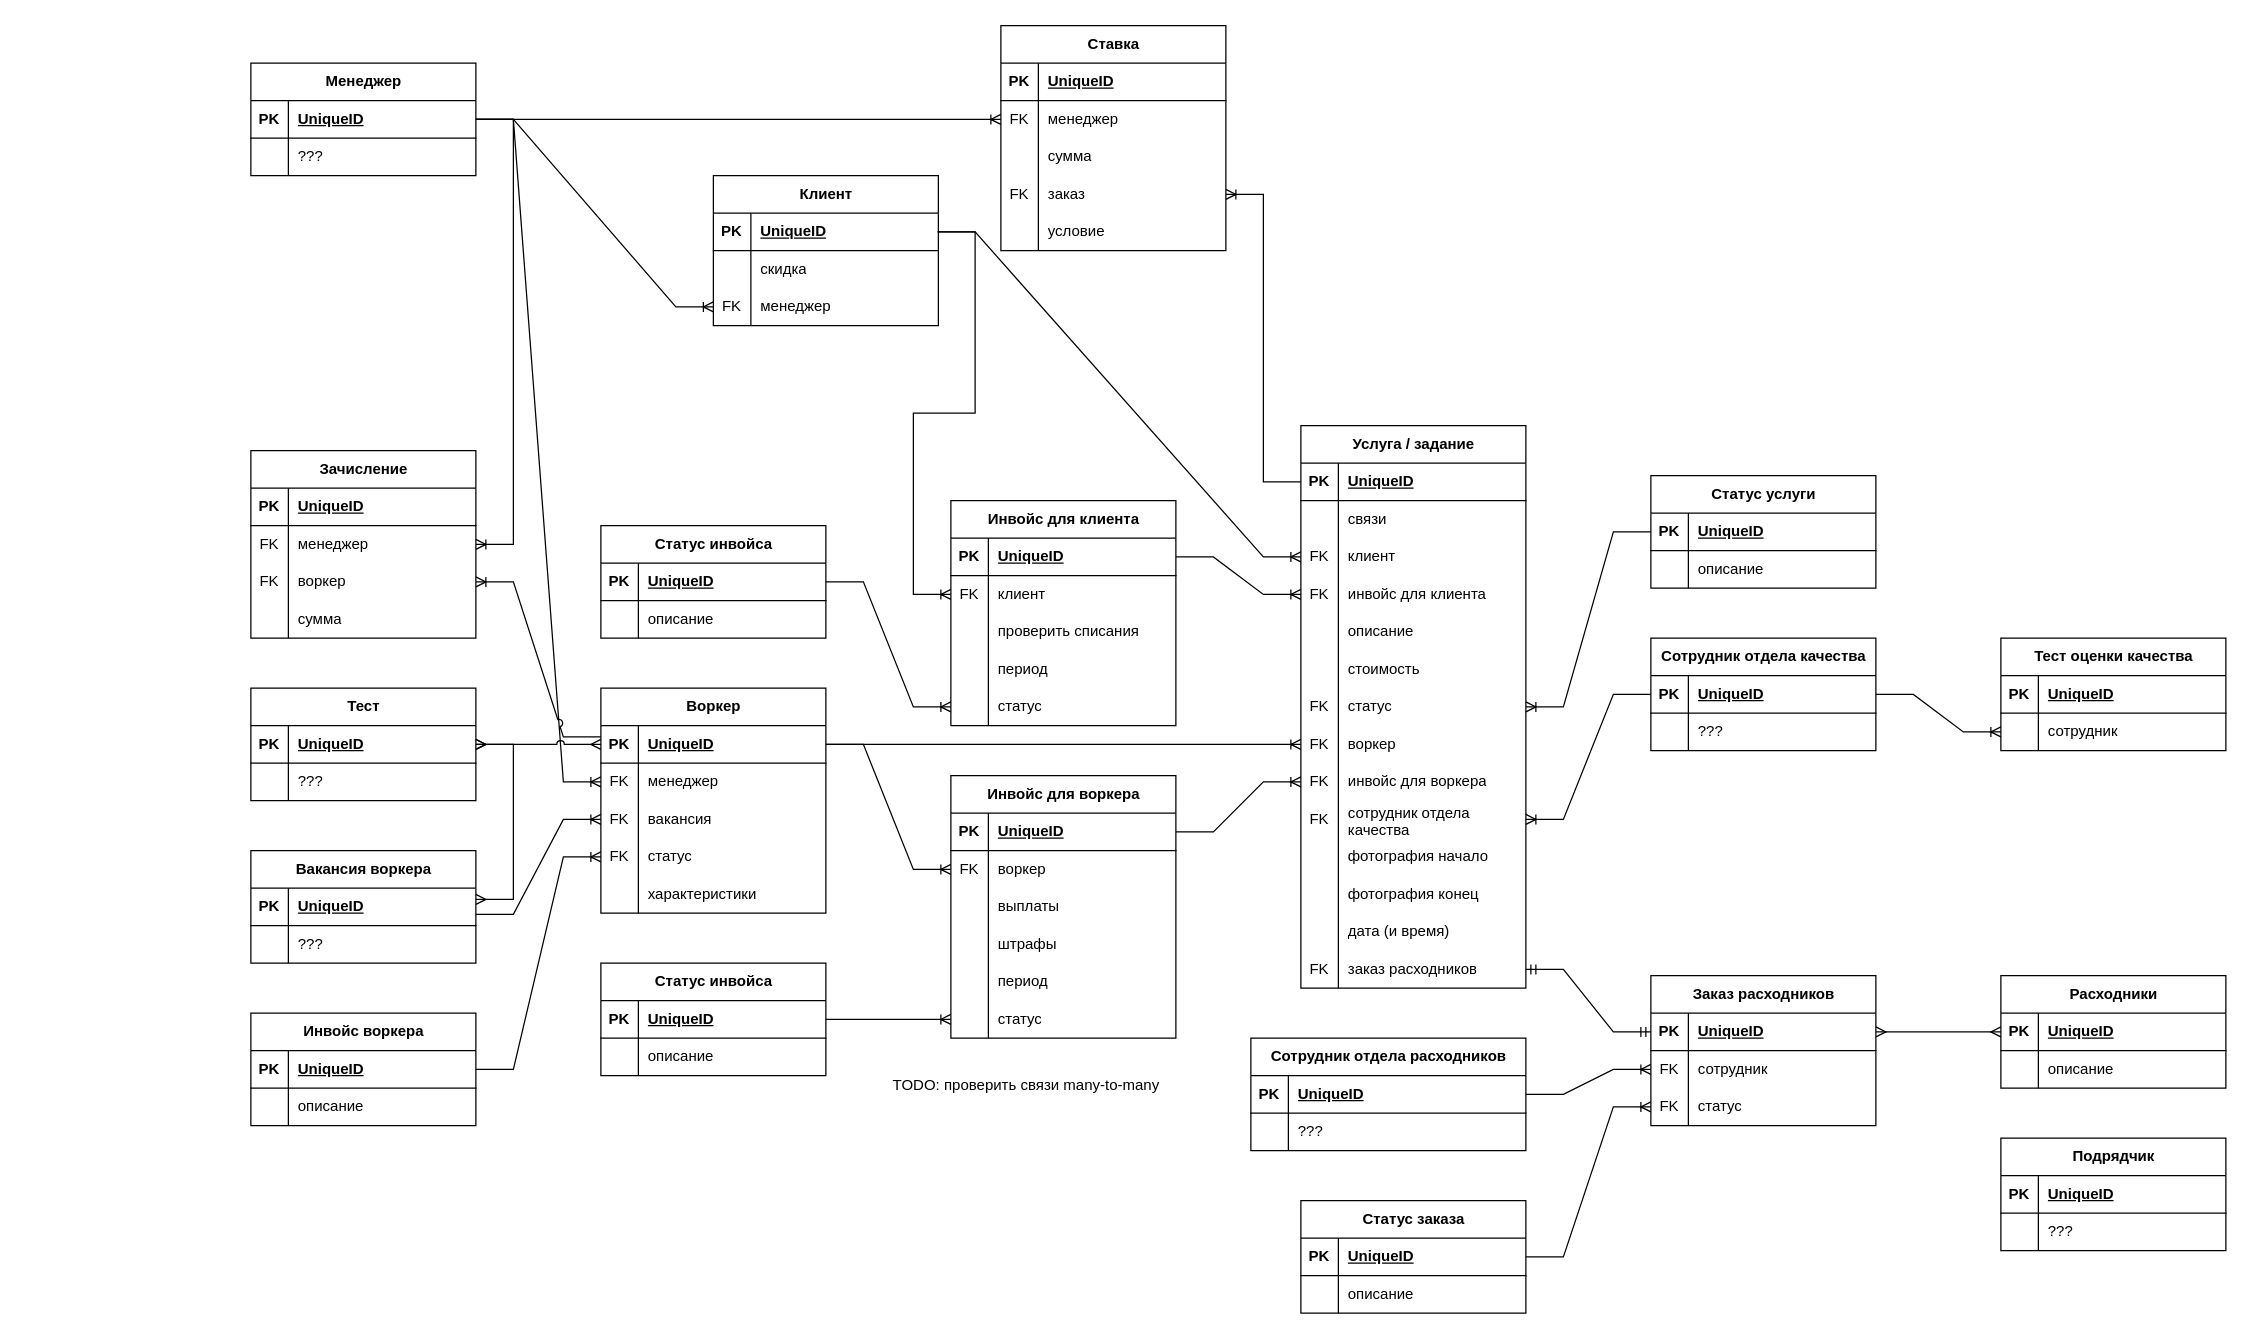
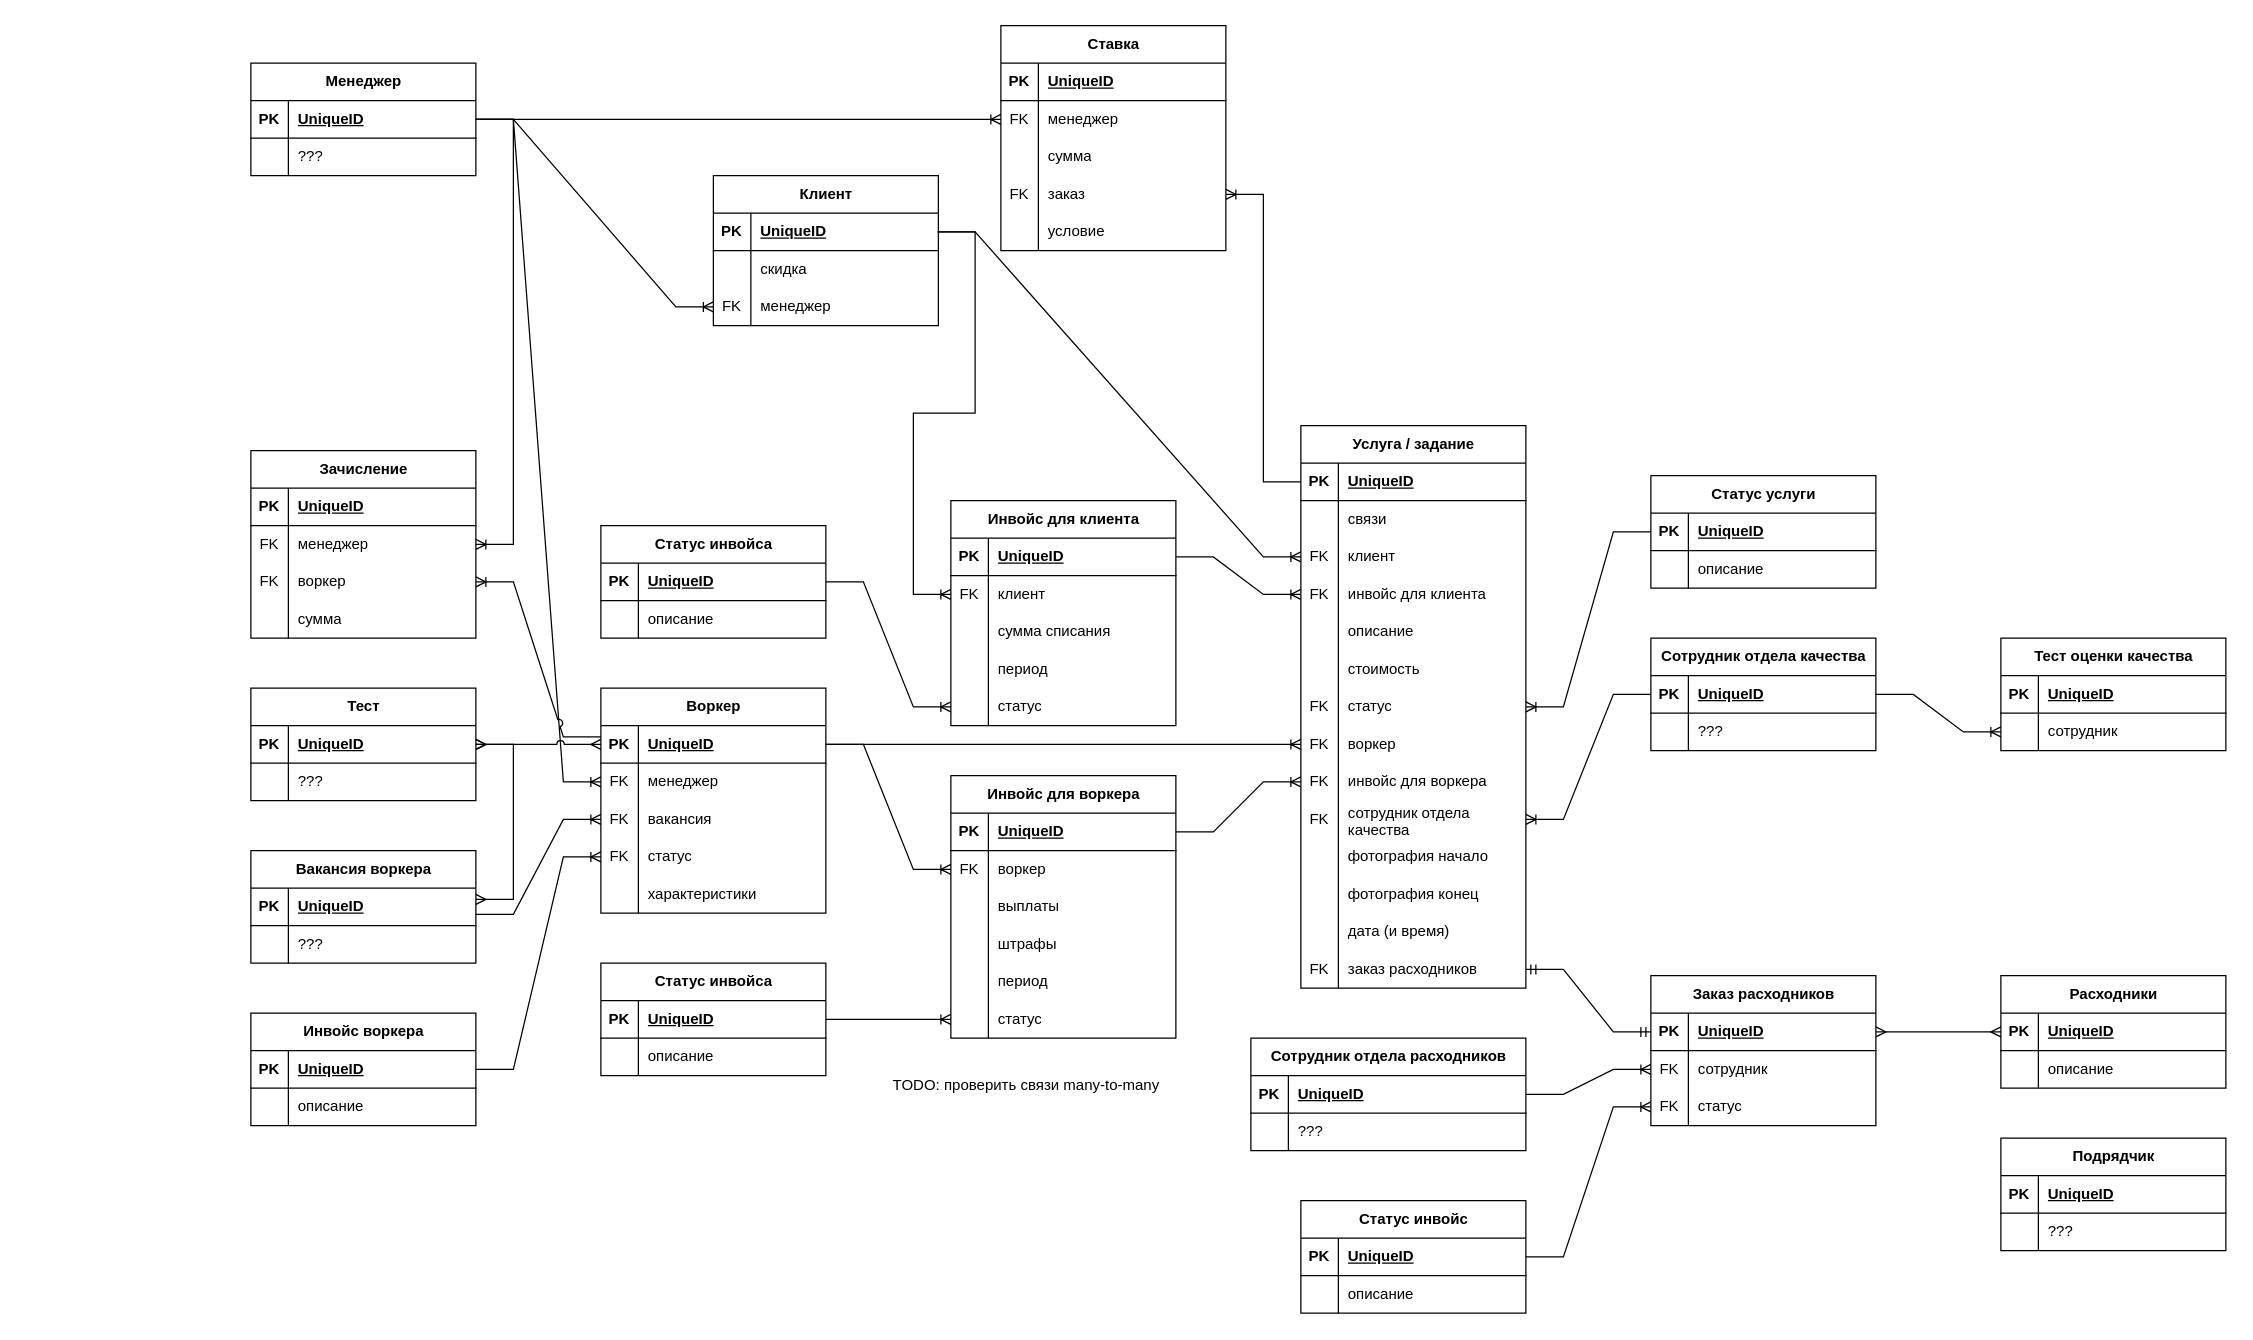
- <mxCell id="179" value="проверить списания" style="shape=partialRectangle;connectable=0;fillColor=none;top=0;left=0;bottom=0;right=0;align=left;spacingLeft=6;overflow=hidden;whiteSpace=wrap;html=1;" parent="177" vertex="1"><mxGeometry x="30" width="150" height="30" as="geometry"><mxRectangle width="150" height="30" as="alternateBounds" /></mxGeometry></mxCell>
+ <mxCell id="179" value="сумма списания" style="shape=partialRectangle;connectable=0;fillColor=none;top=0;left=0;bottom=0;right=0;align=left;spacingLeft=6;overflow=hidden;whiteSpace=wrap;html=1;" parent="177" vertex="1"><mxGeometry x="30" width="150" height="30" as="geometry"><mxRectangle width="150" height="30" as="alternateBounds" /></mxGeometry></mxCell>
- <mxCell id="135" value="Статус заказа" style="shape=table;startSize=30;container=1;collapsible=1;childLayout=tableLayout;fixedRows=1;rowLines=0;fontStyle=1;align=center;resizeLast=1;html=1;" parent="1" vertex="1"><mxGeometry x="1040" y="960" width="180" height="90" as="geometry" /></mxCell>
+ <mxCell id="135" value="Статус инвойс" style="shape=table;startSize=30;container=1;collapsible=1;childLayout=tableLayout;fixedRows=1;rowLines=0;fontStyle=1;align=center;resizeLast=1;html=1;" parent="1" vertex="1"><mxGeometry x="1040" y="960" width="180" height="90" as="geometry" /></mxCell>
